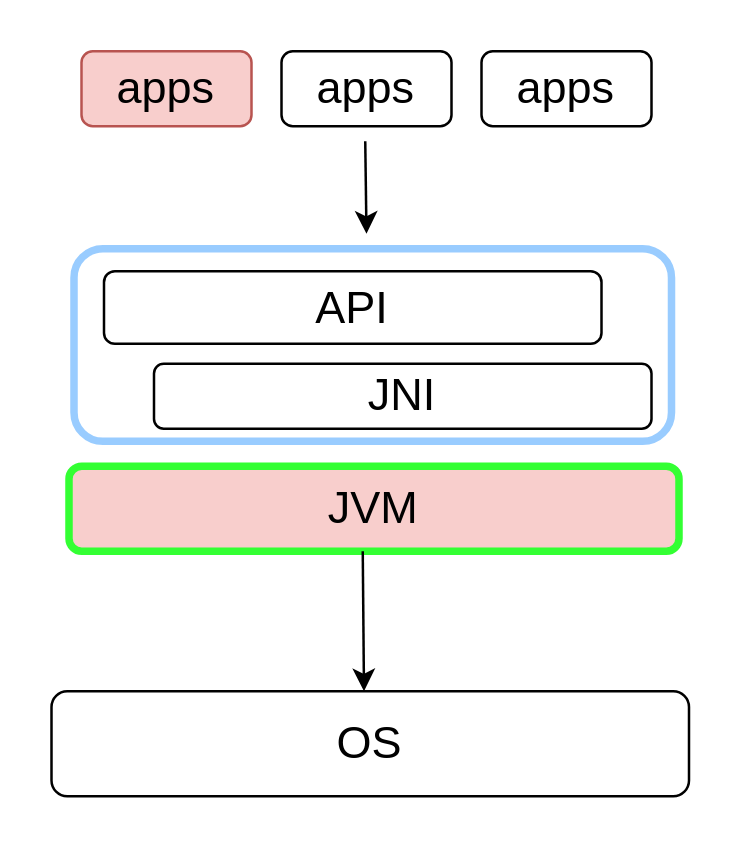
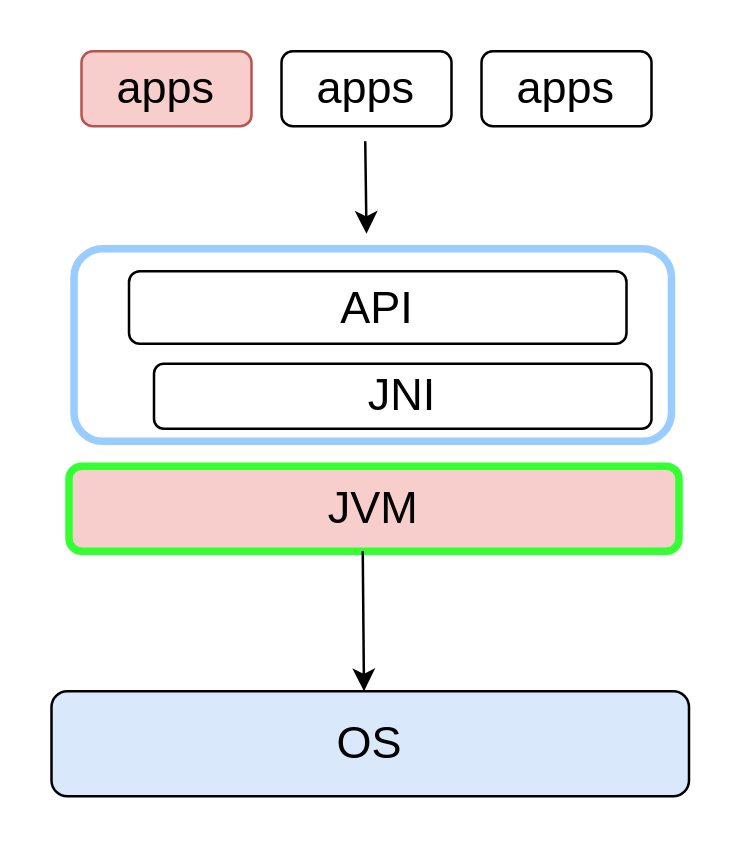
- <mxCell id="4" value="API" style="rounded=1;whiteSpace=wrap;html=1;fontSize=18;" vertex="1" parent="1"><mxGeometry x="41" y="108" width="199" height="29" as="geometry" /></mxCell>
+ <mxCell id="4" value="API" style="rounded=1;whiteSpace=wrap;html=1;fontSize=18;" vertex="1" parent="1"><mxGeometry x="51" y="108" width="199" height="29" as="geometry" /></mxCell>
- <mxCell id="8" value="OS" style="rounded=1;whiteSpace=wrap;html=1;fontSize=18;" vertex="1" parent="1"><mxGeometry x="20" y="276" width="255" height="42" as="geometry" /></mxCell>
+ <mxCell id="8" value="OS" style="rounded=1;whiteSpace=wrap;html=1;fontSize=18;fillColor=#dae8fc;" vertex="1" parent="1"><mxGeometry x="20" y="276" width="255" height="42" as="geometry" /></mxCell>
